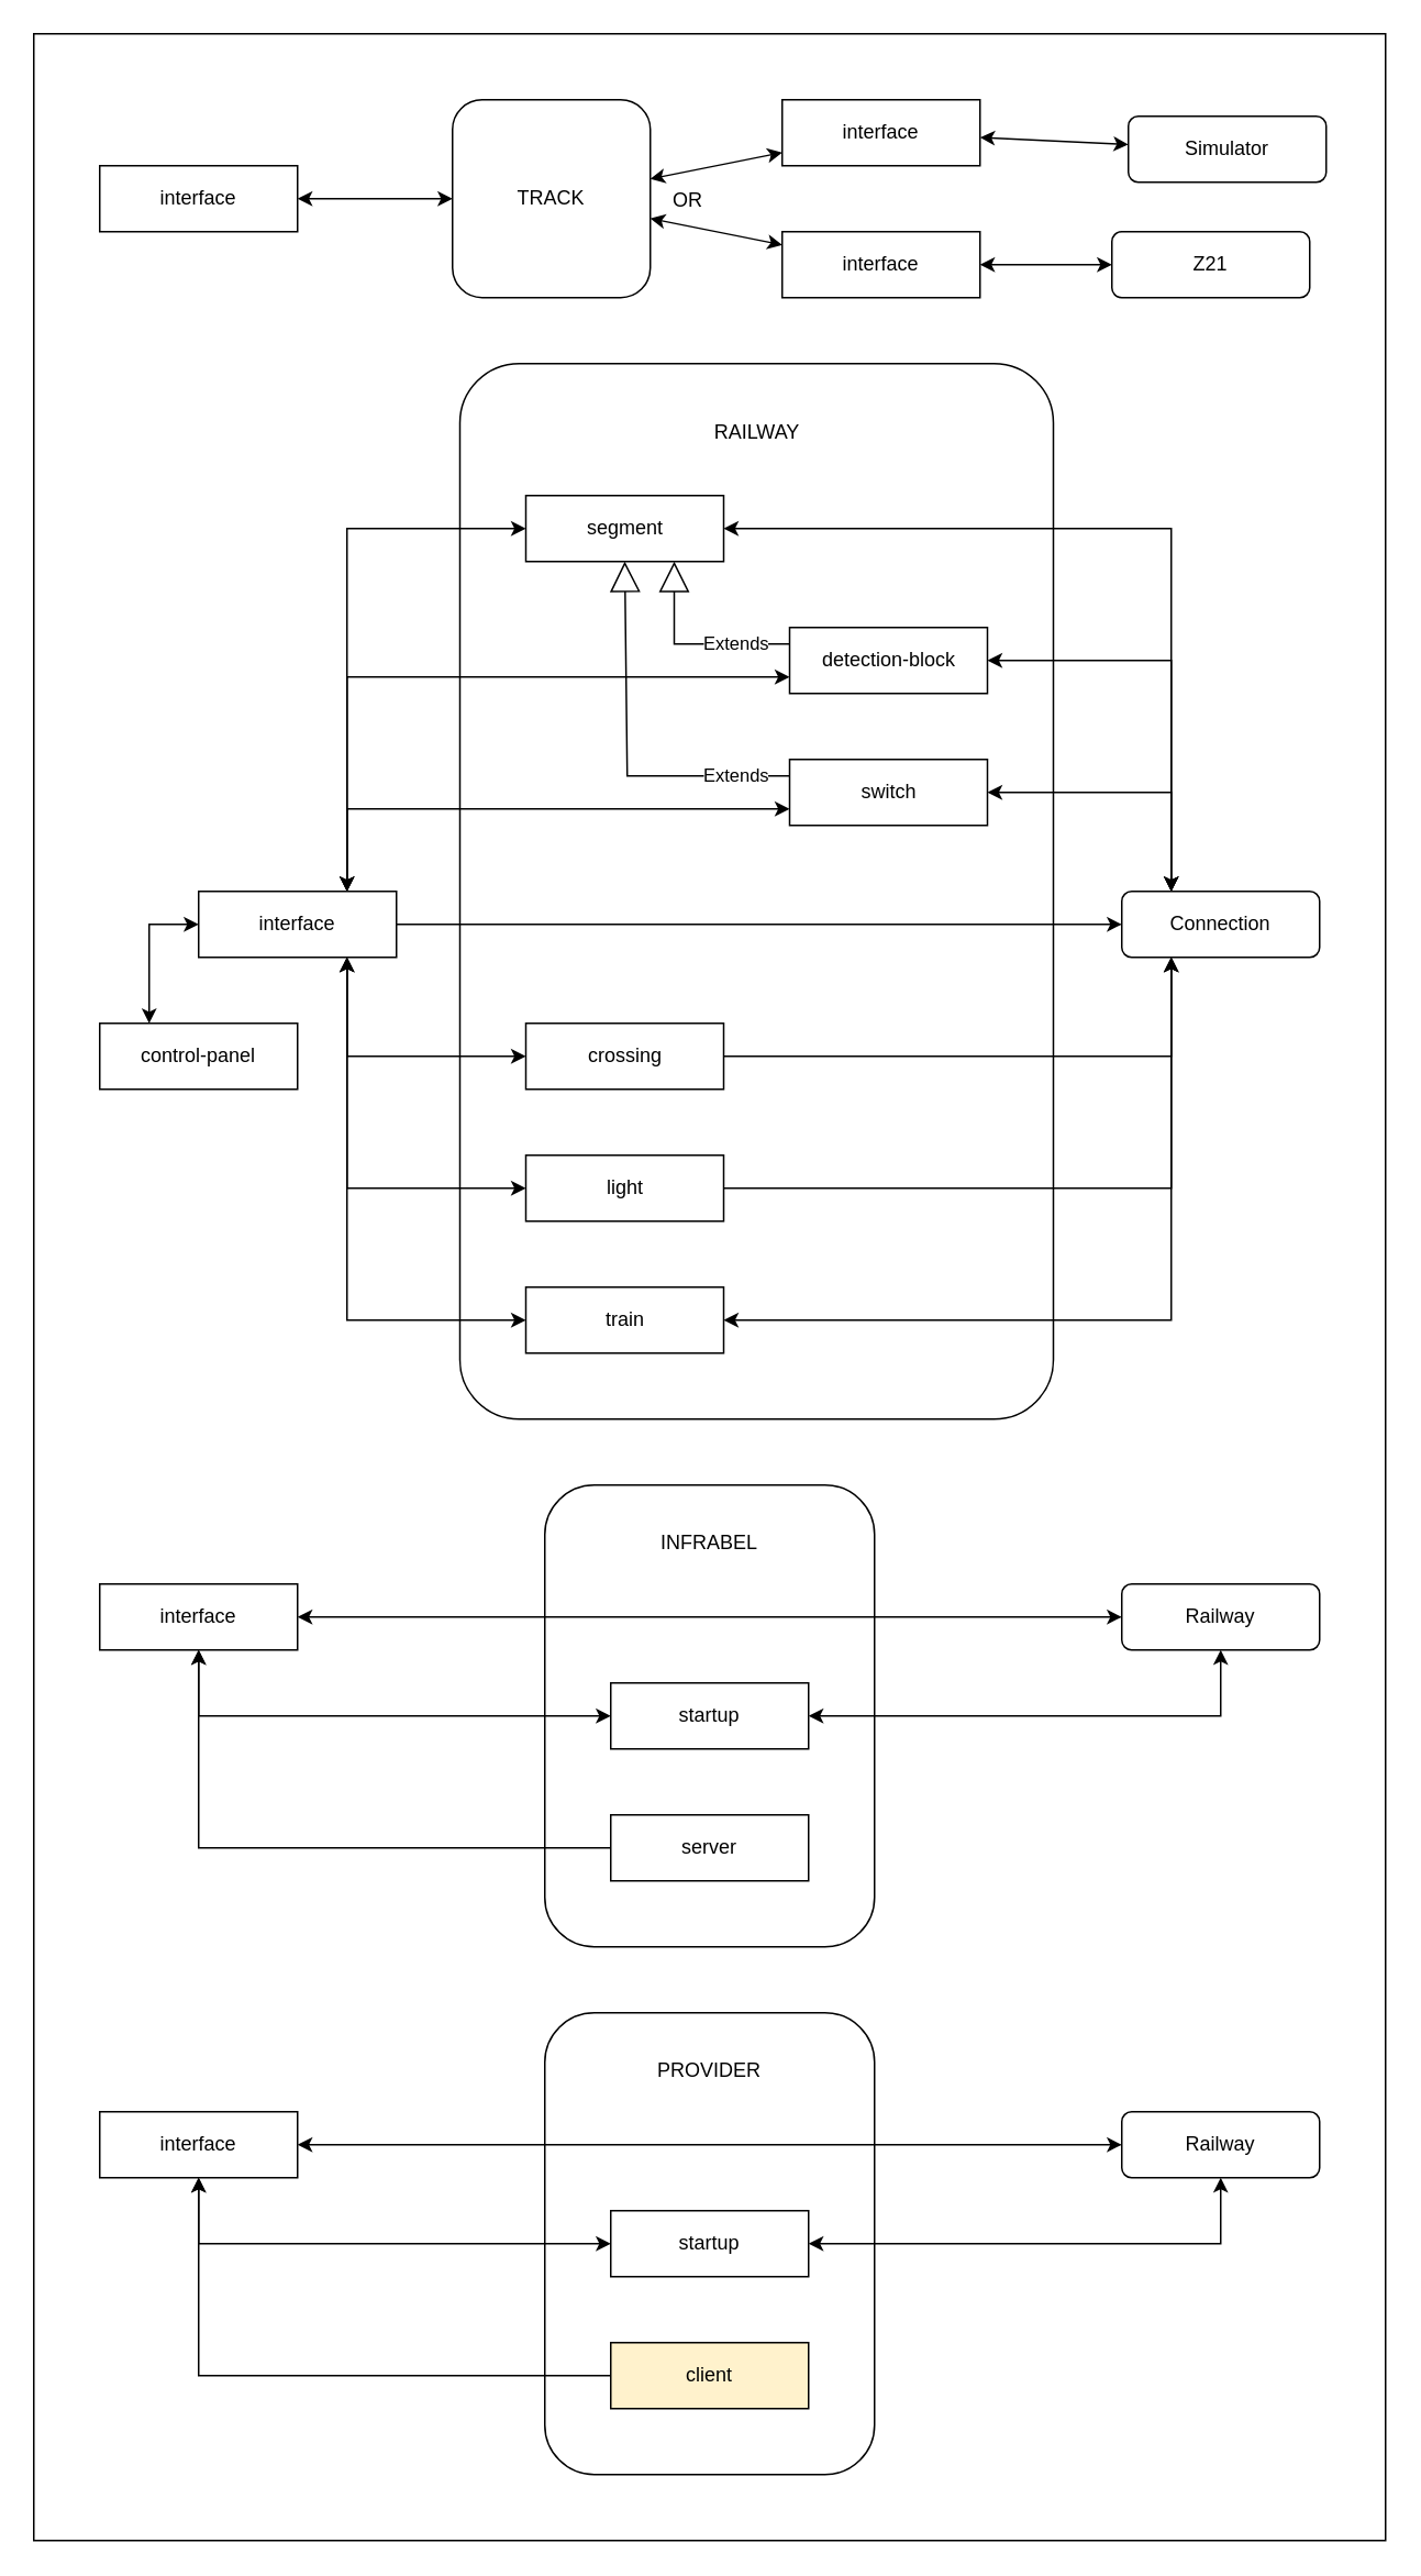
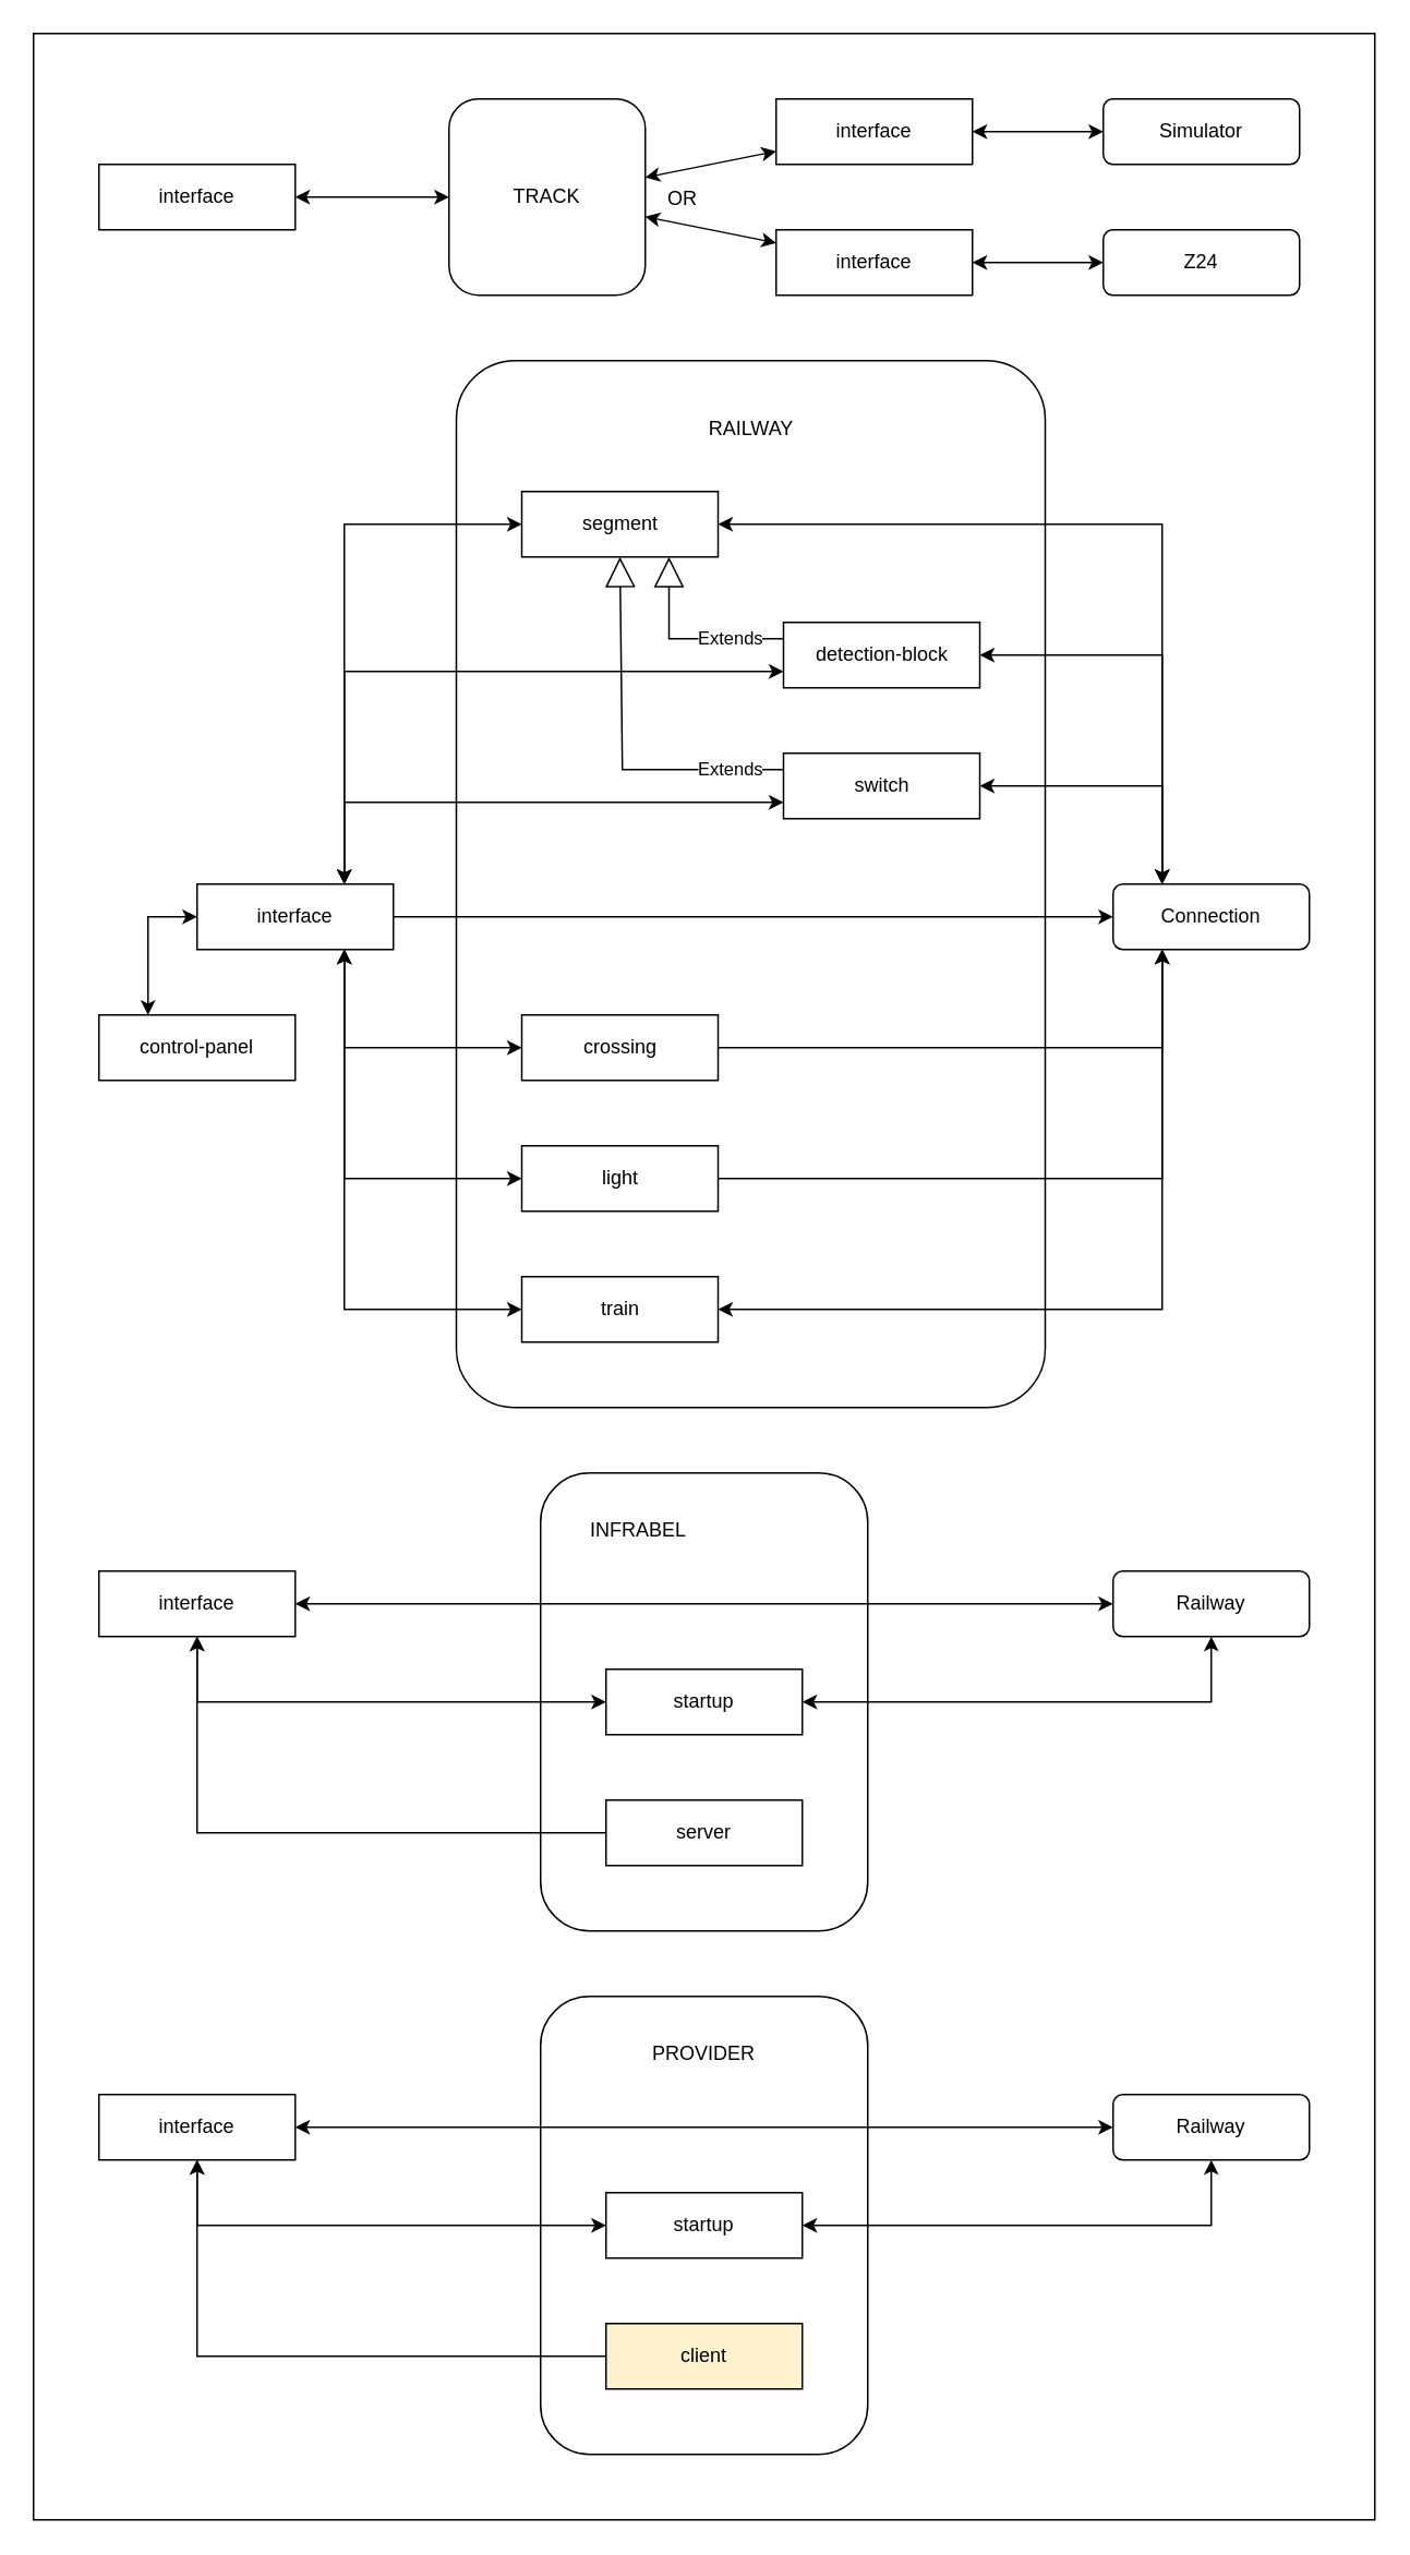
- <mxCell id="4" value="Simulator" style="rounded=1;whiteSpace=wrap;html=1;" vertex="1" parent="1"><mxGeometry x="684" y="70" width="120" height="40" as="geometry" /></mxCell>
+ <mxCell id="4" value="Simulator" style="rounded=1;whiteSpace=wrap;html=1;" vertex="1" parent="1"><mxGeometry x="674" y="60" width="120" height="40" as="geometry" /></mxCell>
- <mxCell id="3" value="Z21" style="rounded=1;whiteSpace=wrap;html=1;" vertex="1" parent="1"><mxGeometry x="674" y="140" width="120" height="40" as="geometry" /></mxCell>
+ <mxCell id="3" value="Z24" style="rounded=1;whiteSpace=wrap;html=1;" vertex="1" parent="1"><mxGeometry x="674" y="140" width="120" height="40" as="geometry" /></mxCell>
- <mxCell id="46" value="INFRABEL" style="text;html=1;align=center;verticalAlign=middle;whiteSpace=wrap;rounded=0;" vertex="1" parent="1"><mxGeometry x="400" y="920" width="60" height="30" as="geometry" /></mxCell>
+ <mxCell id="46" value="INFRABEL" style="text;html=1;align=center;verticalAlign=middle;whiteSpace=wrap;rounded=0;" vertex="1" parent="1"><mxGeometry x="360" y="920" width="60" height="30" as="geometry" /></mxCell>
